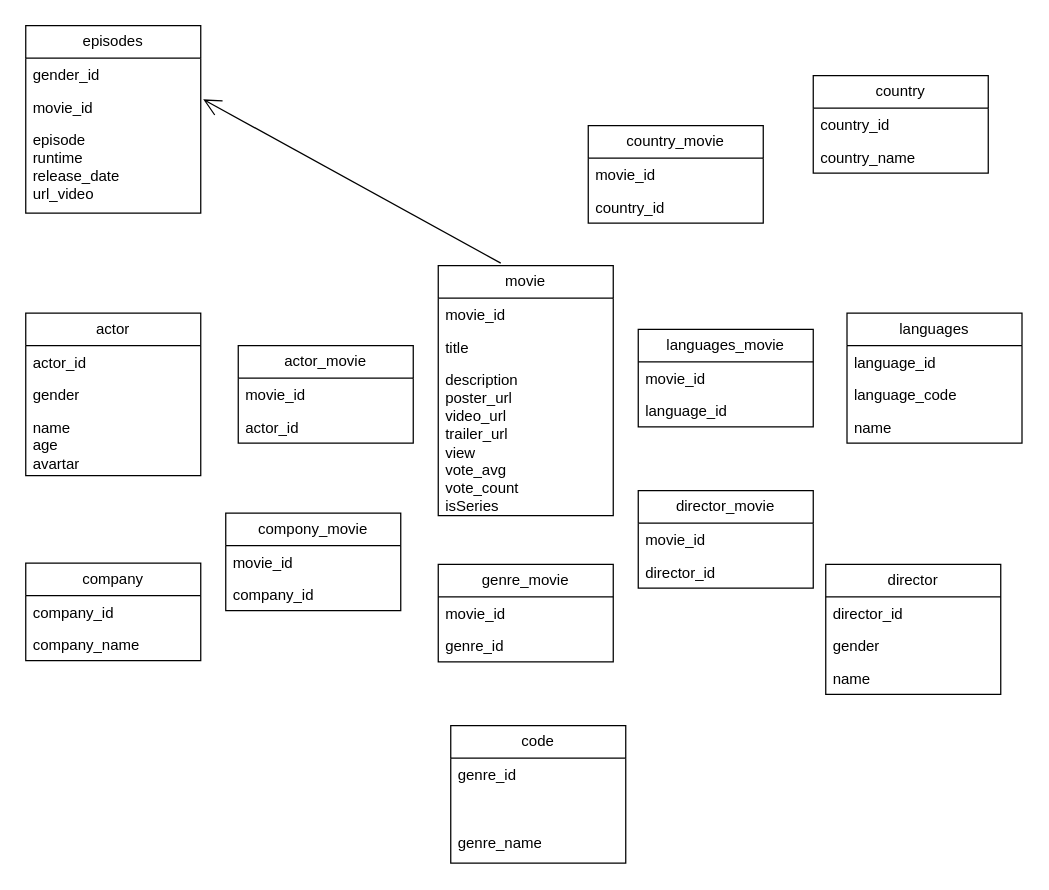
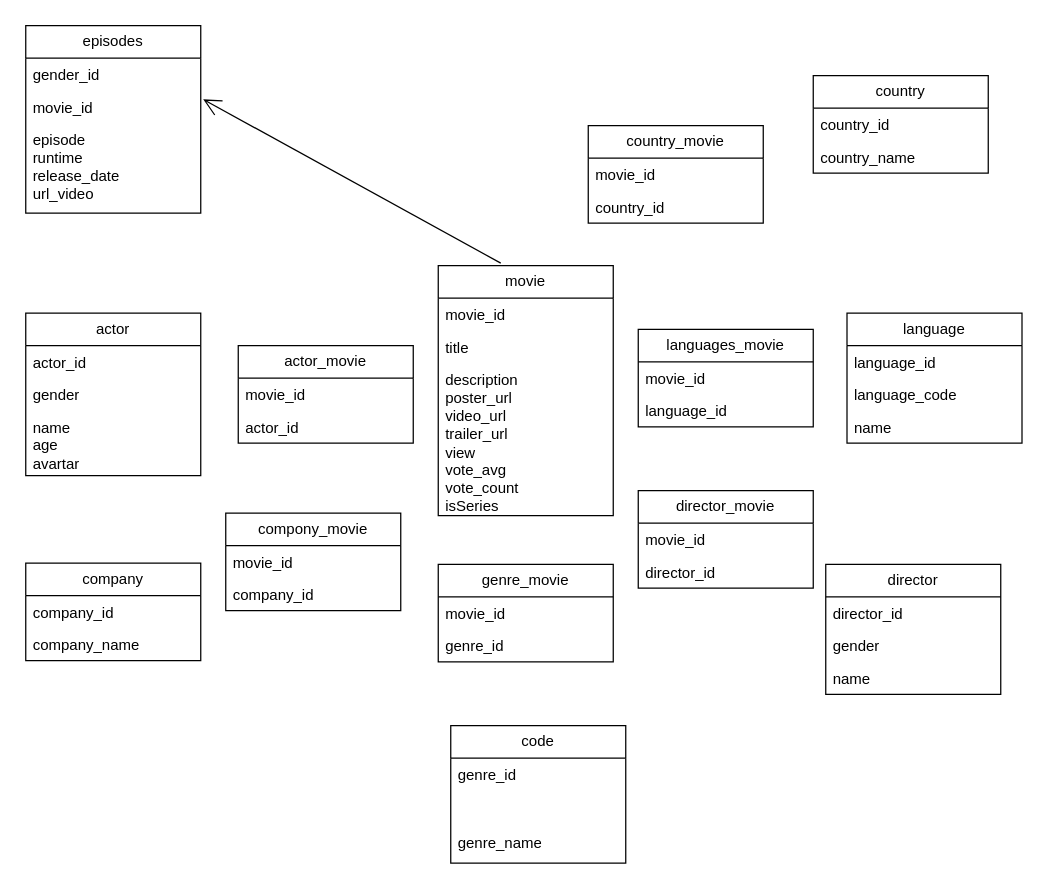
- <mxCell id="28" value="languages" style="swimlane;fontStyle=0;childLayout=stackLayout;horizontal=1;startSize=26;fillColor=none;horizontalStack=0;resizeParent=1;resizeParentMax=0;resizeLast=0;collapsible=1;marginBottom=0;whiteSpace=wrap;html=1;" vertex="1" parent="1"><mxGeometry x="677" y="250" width="140" height="104" as="geometry" /></mxCell>
+ <mxCell id="28" value="language" style="swimlane;fontStyle=0;childLayout=stackLayout;horizontal=1;startSize=26;fillColor=none;horizontalStack=0;resizeParent=1;resizeParentMax=0;resizeLast=0;collapsible=1;marginBottom=0;whiteSpace=wrap;html=1;" vertex="1" parent="1"><mxGeometry x="677" y="250" width="140" height="104" as="geometry" /></mxCell>
